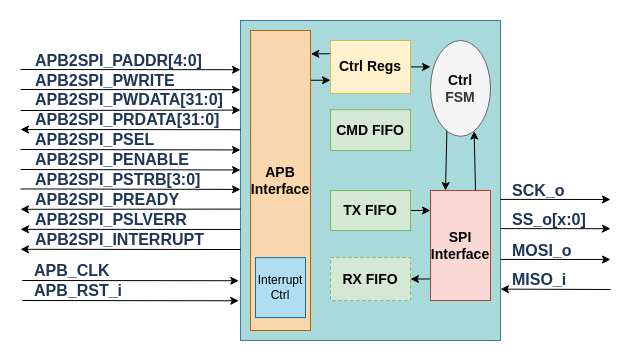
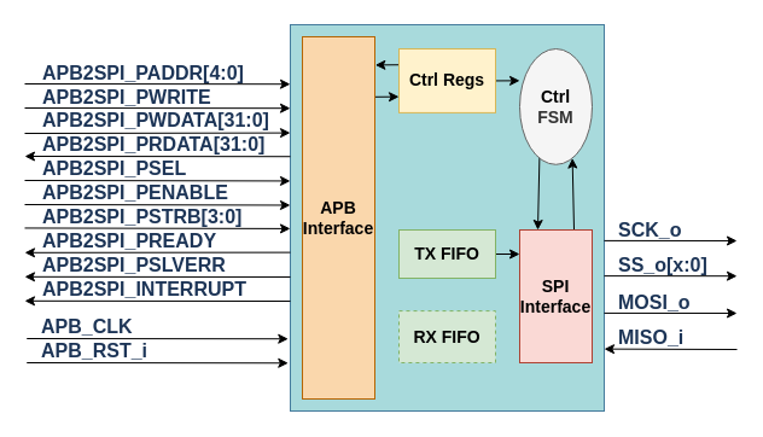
- <mxCell id="41" value="&lt;font color=&quot;#000000&quot;&gt;&lt;b&gt;CMD FIFO&lt;/b&gt;&lt;/font&gt;" style="rounded=0;whiteSpace=wrap;html=1;fontSize=14;fillColor=#d5e8d4;strokeColor=#82b366;" vertex="1" parent="1"><mxGeometry x="330" y="109.2" width="80" height="40.8" as="geometry" /></mxCell>
- <mxCell id="3" style="edgeStyle=none;html=1;exitX=0.004;exitY=0.804;exitDx=0;exitDy=0;entryX=1;entryY=0.5;entryDx=0;entryDy=0;strokeColor=#000000;fontSize=14;fontColor=#000000;exitPerimeter=0;" edge="1" parent="1" source="5" target="44"><mxGeometry relative="1" as="geometry" /></mxCell>
- <mxCell id="34" value="&lt;font color=&quot;#000000&quot;&gt;Interrupt&lt;br&gt;Ctrl&lt;/font&gt;" style="rounded=0;whiteSpace=wrap;html=1;sketch=0;strokeColor=#10739e;fillColor=#b1ddf0;" parent="1" vertex="1"><mxGeometry x="255" y="257.1" width="50" height="60" as="geometry" /></mxCell>
